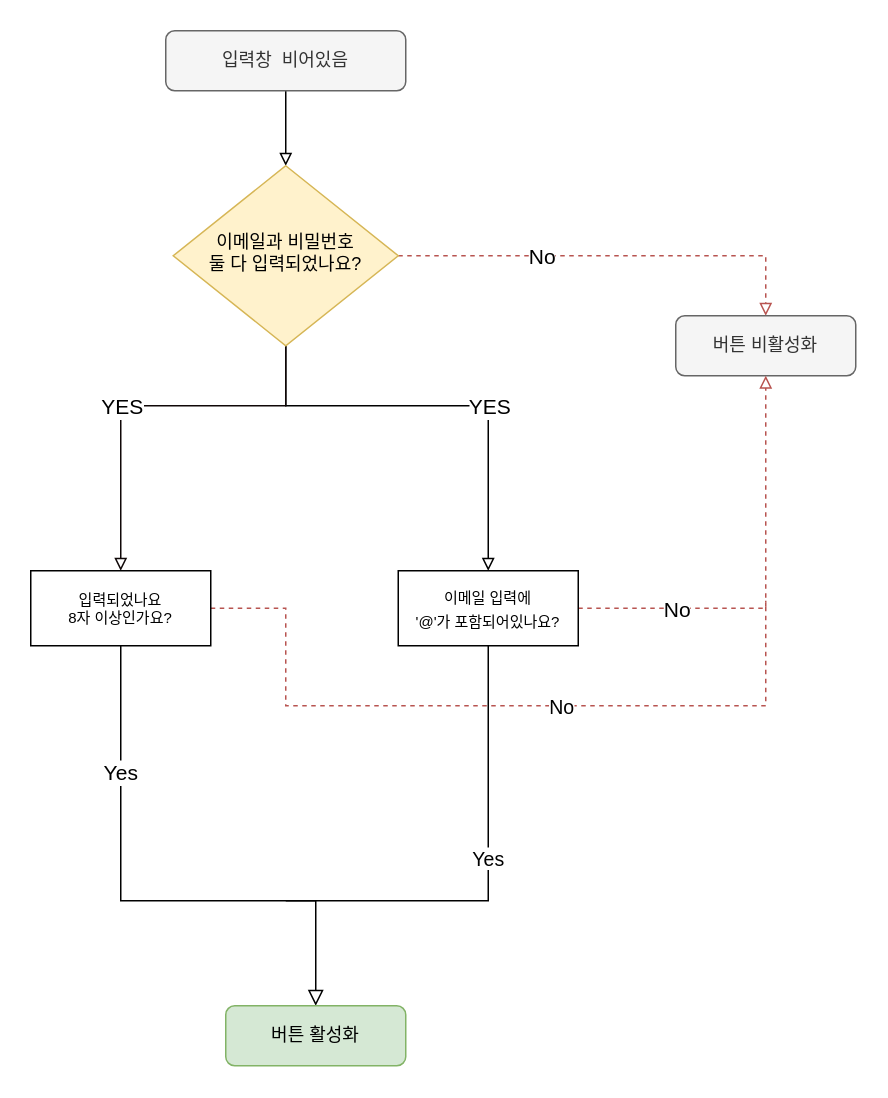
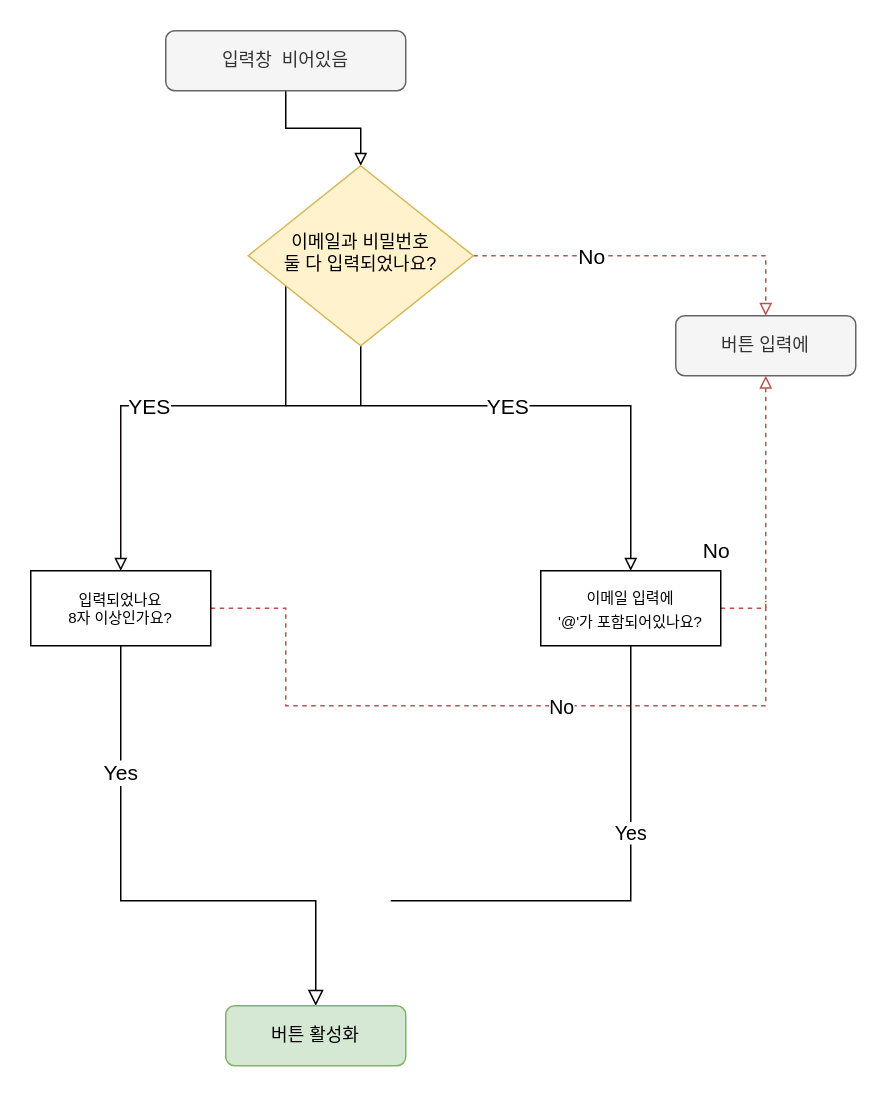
- <mxCell id="11" value="&lt;div&gt;이메일과 비밀번호 &lt;br&gt;&lt;/div&gt;&lt;div&gt;둘 다 입력되었나요?&lt;br&gt;&lt;/div&gt;" style="rhombus;whiteSpace=wrap;html=1;shadow=0;fontFamily=Helvetica;fontSize=12;align=center;strokeWidth=1;spacing=6;spacingTop=-4;fillColor=#fff2cc;strokeColor=#d6b656;" parent="1" vertex="1"><mxGeometry x="115" y="110" width="150" height="120" as="geometry" /></mxCell>
+ <mxCell id="11" value="&lt;div&gt;이메일과 비밀번호 &lt;br&gt;&lt;/div&gt;&lt;div&gt;둘 다 입력되었나요?&lt;br&gt;&lt;/div&gt;" style="rhombus;whiteSpace=wrap;html=1;shadow=0;fontFamily=Helvetica;fontSize=12;align=center;strokeWidth=1;spacing=6;spacingTop=-4;fillColor=#fff2cc;strokeColor=#d6b656;" parent="1" vertex="1"><mxGeometry x="165" y="110" width="150" height="120" as="geometry" /></mxCell>
- <mxCell id="13" value="버튼 비활성화" style="rounded=1;whiteSpace=wrap;html=1;fontSize=12;glass=0;strokeWidth=1;shadow=0;fillColor=#f5f5f5;fontColor=#333333;strokeColor=#666666;" parent="1" vertex="1"><mxGeometry x="450" y="210" width="120" height="40" as="geometry" /></mxCell>
+ <mxCell id="13" value="버튼 입력에" style="rounded=1;whiteSpace=wrap;html=1;fontSize=12;glass=0;strokeWidth=1;shadow=0;fillColor=#f5f5f5;fontColor=#333333;strokeColor=#666666;" parent="1" vertex="1"><mxGeometry x="450" y="210" width="120" height="40" as="geometry" /></mxCell>
- <mxCell id="16" value="&lt;div&gt;&lt;font style=&quot;font-size: 10px&quot;&gt;이메일 입력에 &lt;br&gt;&lt;/font&gt;&lt;/div&gt;&lt;div&gt;&lt;font style=&quot;font-size: 10px&quot;&gt;'@'가 포함되어있나요?&lt;br&gt;&lt;/font&gt;&lt;/div&gt;" style="rounded=0;whiteSpace=wrap;html=1;fontFamily=Helvetica;fontSize=13;" vertex="1" parent="1"><mxGeometry x="265" y="380" width="120" height="50" as="geometry" /></mxCell>
+ <mxCell id="16" value="&lt;div&gt;&lt;font style=&quot;font-size: 10px&quot;&gt;이메일 입력에 &lt;br&gt;&lt;/font&gt;&lt;/div&gt;&lt;div&gt;&lt;font style=&quot;font-size: 10px&quot;&gt;'@'가 포함되어있나요?&lt;br&gt;&lt;/font&gt;&lt;/div&gt;" style="rounded=0;whiteSpace=wrap;html=1;fontFamily=Helvetica;fontSize=13;" vertex="1" parent="1"><mxGeometry x="360" y="380" width="120" height="50" as="geometry" /></mxCell>
